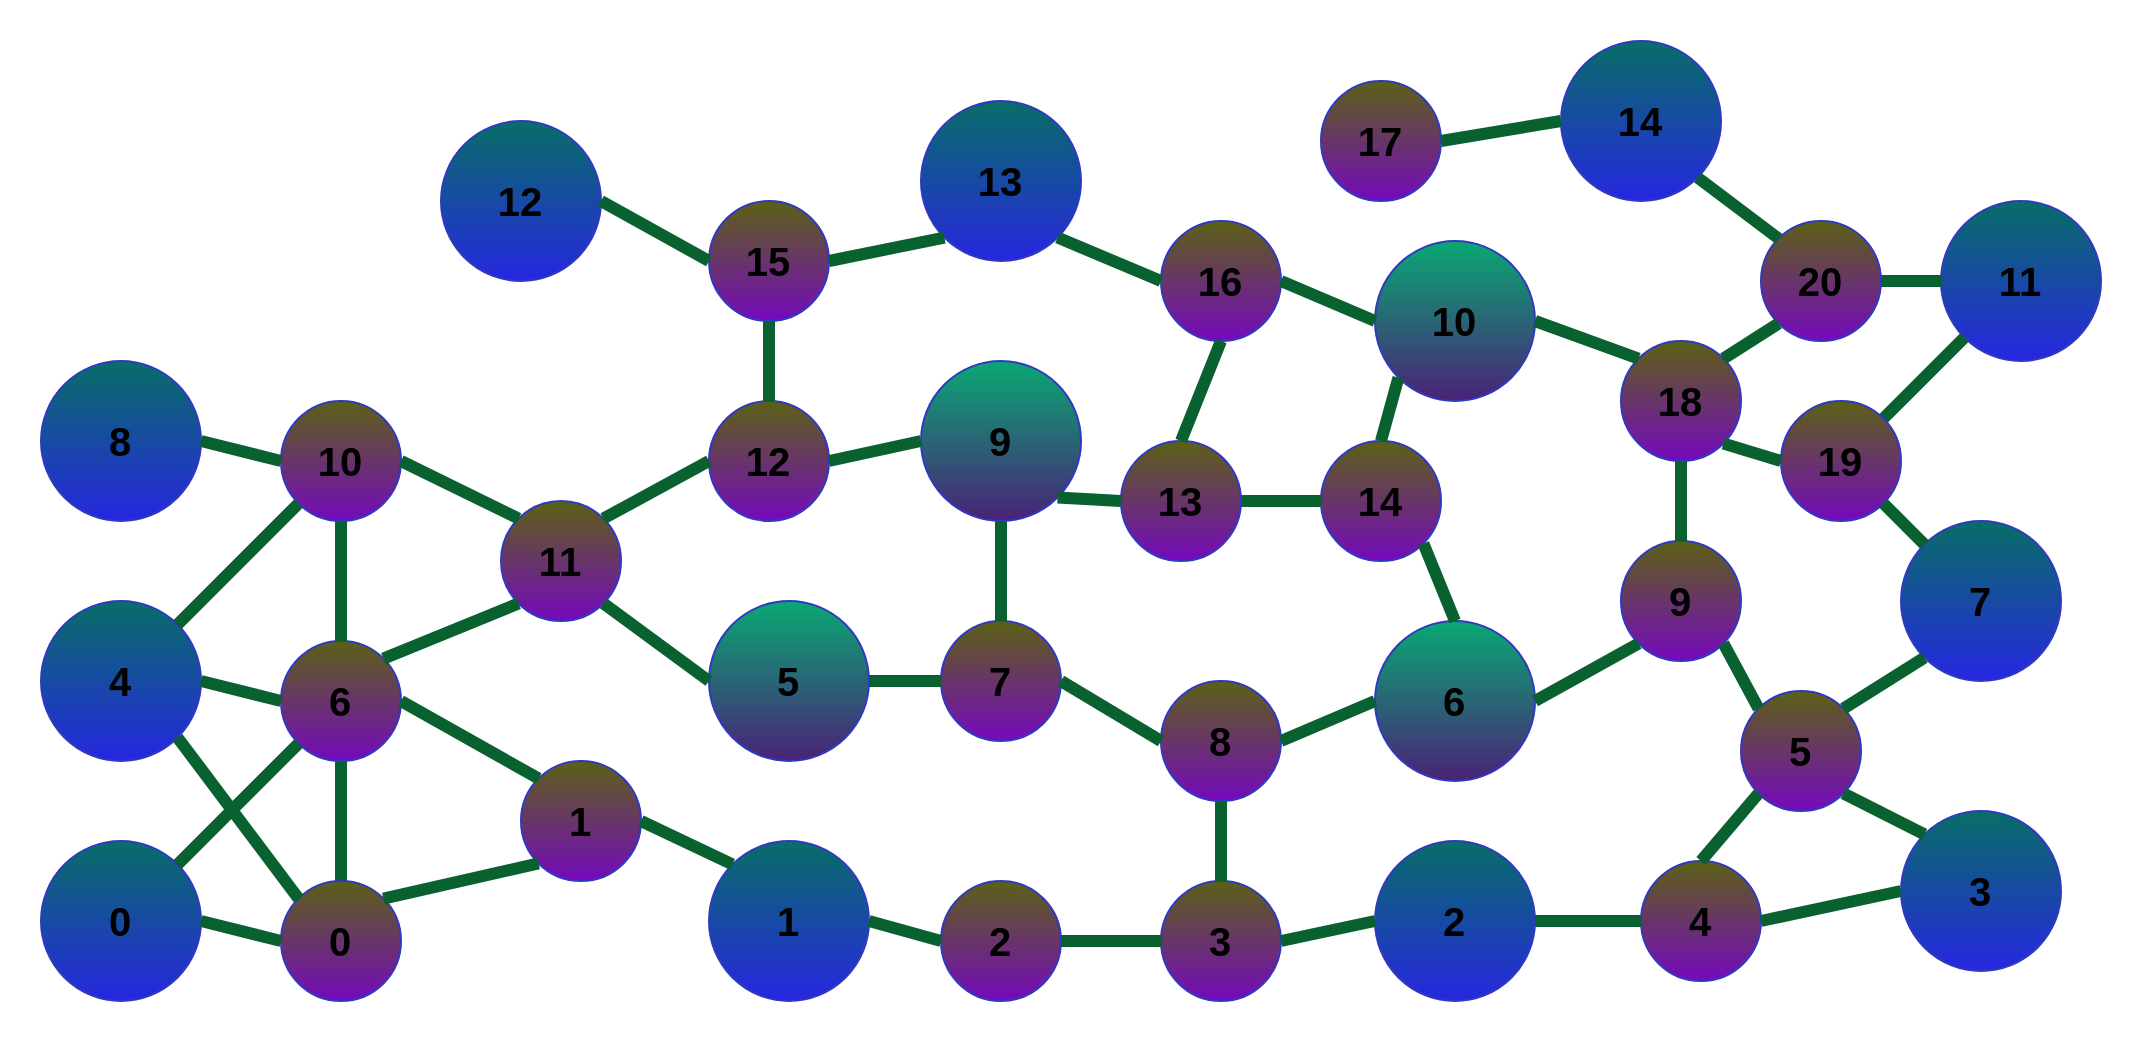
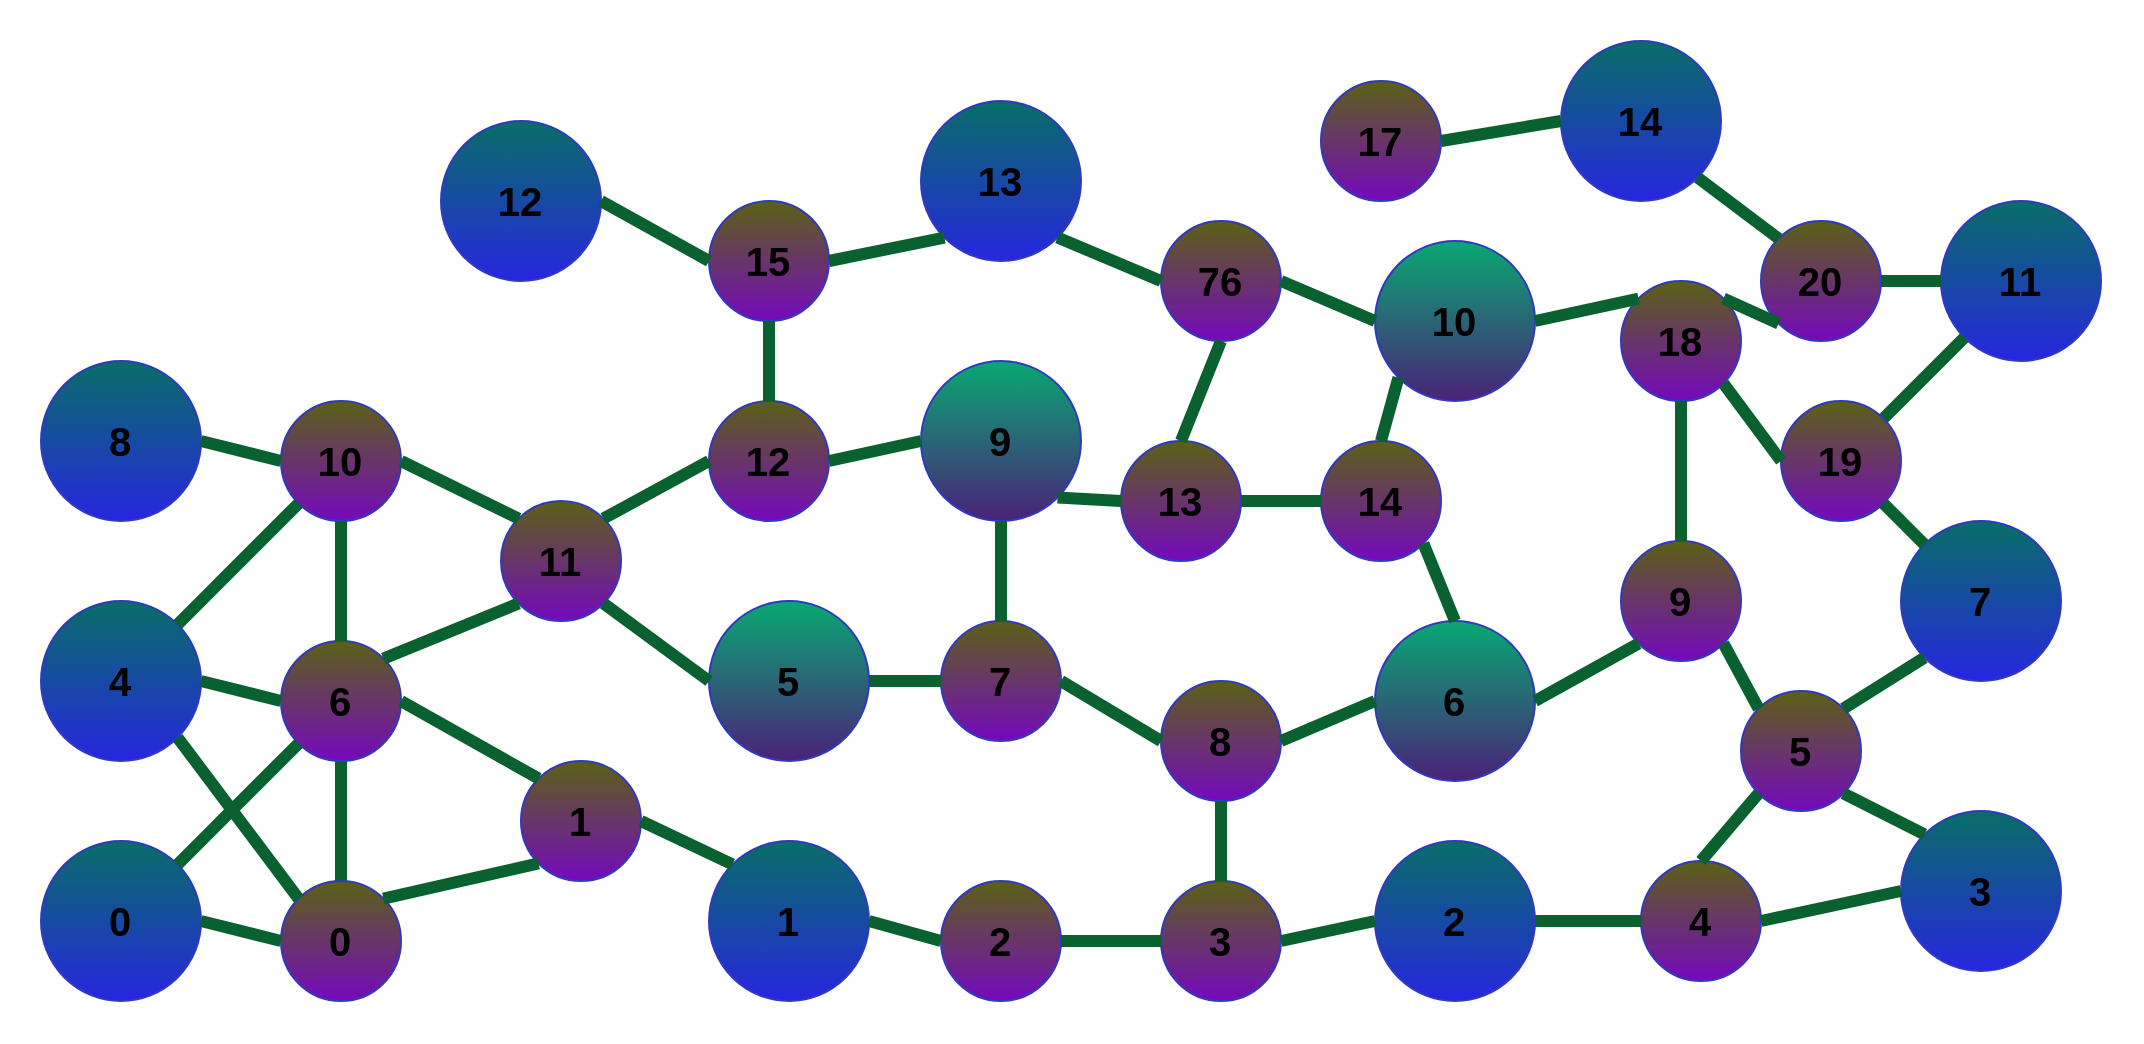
- <mxCell id="75" value="&lt;font style=&quot;&quot; size=&quot;1&quot;&gt;&lt;span style=&quot;font-size: 20px;&quot;&gt;16&lt;/span&gt;&lt;/font&gt;" style="ellipse;whiteSpace=wrap;html=1;aspect=fixed;fillColor=#5B6114;strokeColor=#3039BF;gradientColor=#7509BD;fontStyle=1" vertex="1" parent="1"><mxGeometry x="580" y="110" width="60" height="60" as="geometry" /></mxCell>
+ <mxCell id="75" value="&lt;font style=&quot;&quot; size=&quot;1&quot;&gt;&lt;span style=&quot;font-size: 20px;&quot;&gt;76&lt;/span&gt;&lt;/font&gt;" style="ellipse;whiteSpace=wrap;html=1;aspect=fixed;fillColor=#5B6114;strokeColor=#3039BF;gradientColor=#7509BD;fontStyle=1" vertex="1" parent="1"><mxGeometry x="580" y="110" width="60" height="60" as="geometry" /></mxCell>
- <mxCell id="57" value="&lt;span style=&quot;font-size: 20px;&quot;&gt;18&lt;/span&gt;" style="ellipse;whiteSpace=wrap;html=1;aspect=fixed;fillColor=#5B6114;strokeColor=#3039BF;gradientColor=#7509BD;fontStyle=1" vertex="1" parent="1"><mxGeometry x="810" y="170" width="60" height="60" as="geometry" /></mxCell>
+ <mxCell id="57" value="&lt;span style=&quot;font-size: 20px;&quot;&gt;18&lt;/span&gt;" style="ellipse;whiteSpace=wrap;html=1;aspect=fixed;fillColor=#5B6114;strokeColor=#3039BF;gradientColor=#7509BD;fontStyle=1" vertex="1" parent="1"><mxGeometry x="810" y="140" width="60" height="60" as="geometry" /></mxCell>
